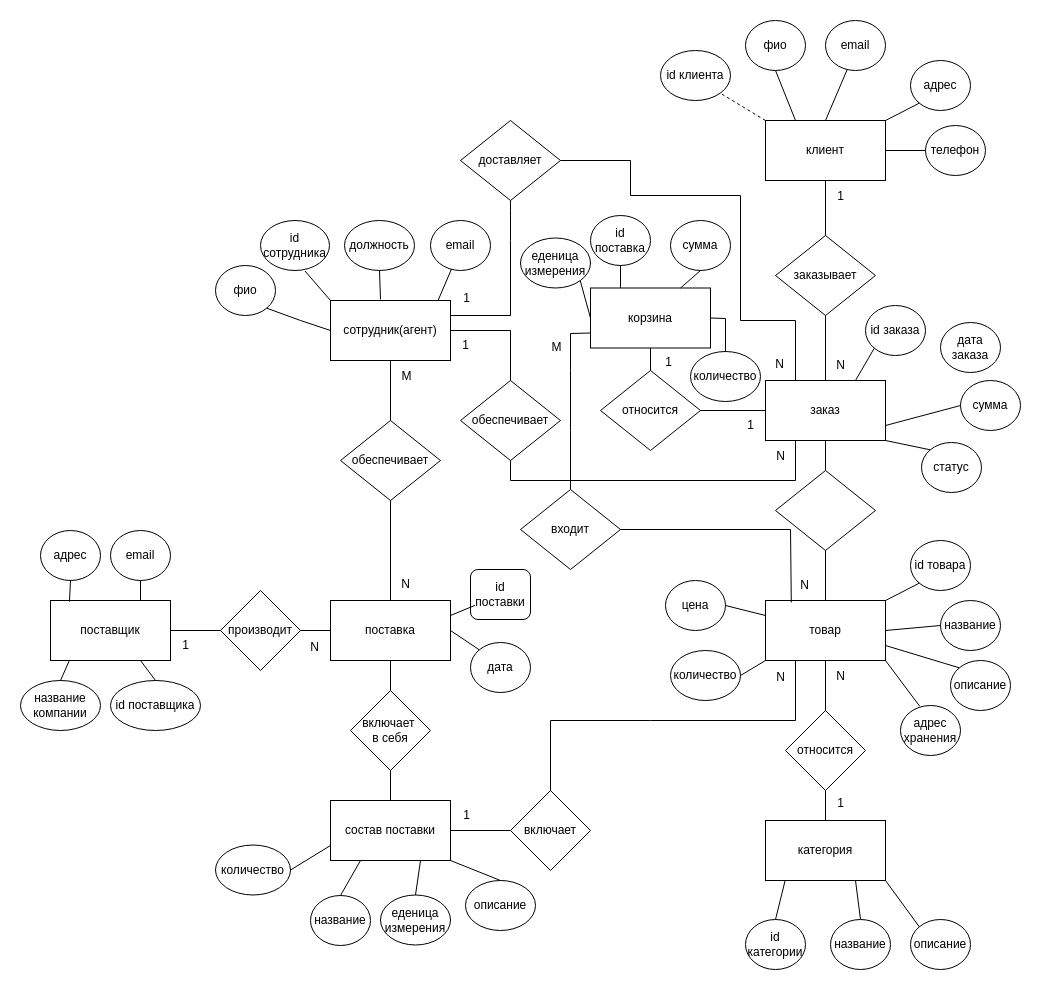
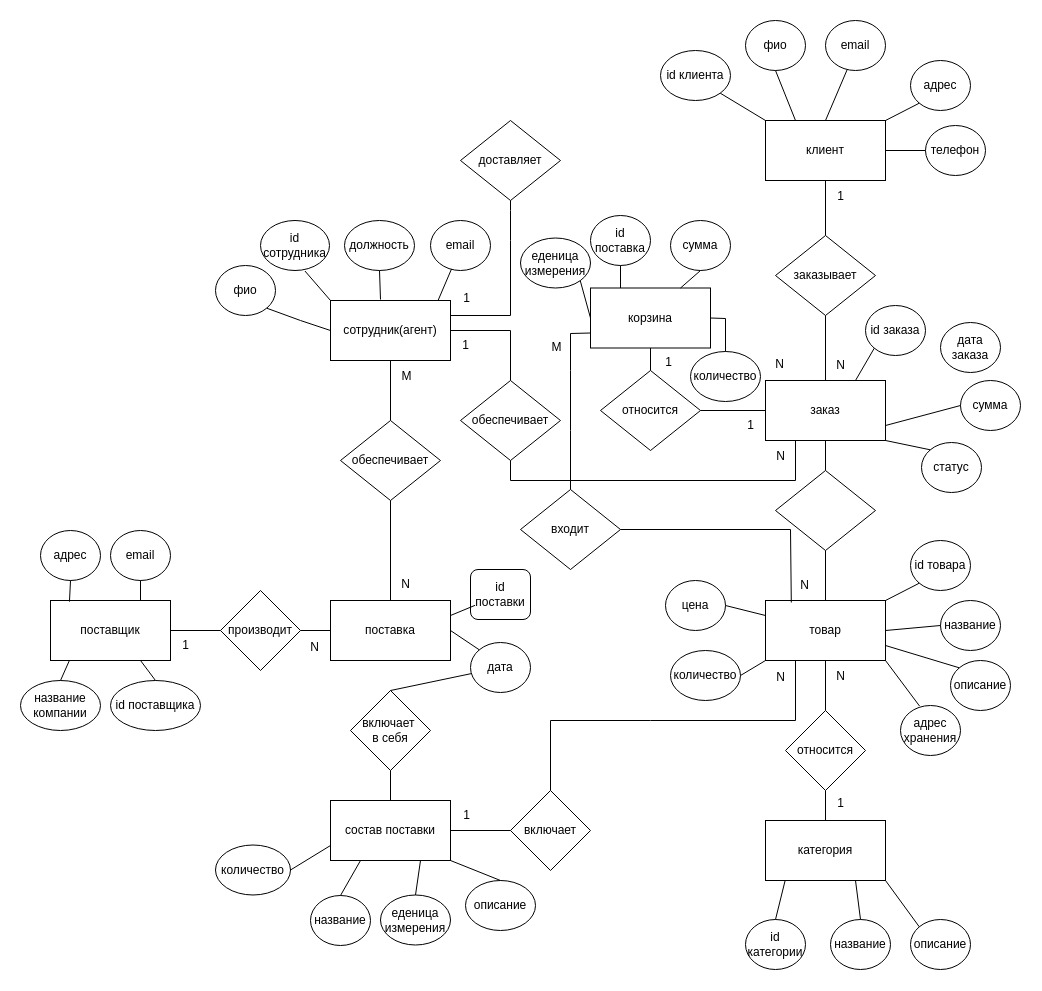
- <mxCell id="88" value="" style="endArrow=none;html=1;rounded=0;exitX=0;exitY=0;exitDx=0;exitDy=0;entryX=1;entryY=1;entryDx=0;entryDy=0;dashed=1;" parent="1" source="34" target="47" edge="1"><mxGeometry width="50" height="50" relative="1" as="geometry"><mxPoint x="735" y="110" as="sourcePoint" /><mxPoint x="785" y="60" as="targetPoint" /></mxGeometry></mxCell>
+ <mxCell id="88" value="" style="endArrow=none;html=1;rounded=0;exitX=0;exitY=0;exitDx=0;exitDy=0;entryX=1;entryY=1;entryDx=0;entryDy=0;" parent="1" source="34" target="47" edge="1"><mxGeometry width="50" height="50" relative="1" as="geometry"><mxPoint x="735" y="110" as="sourcePoint" /><mxPoint x="785" y="60" as="targetPoint" /></mxGeometry></mxCell>
- <mxCell id="105" value="" style="endArrow=none;html=1;rounded=0;exitX=1;exitY=0.5;exitDx=0;exitDy=0;entryX=0.25;entryY=0;entryDx=0;entryDy=0;" parent="1" source="103" target="33" edge="1"><mxGeometry width="50" height="50" relative="1" as="geometry"><mxPoint x="660" y="180" as="sourcePoint" /><mxPoint x="740" y="200" as="targetPoint" /><Array as="points"><mxPoint x="630" y="160" /><mxPoint x="630" y="195" /><mxPoint x="740" y="195" /><mxPoint x="740" y="320" /><mxPoint x="795" y="320" /></Array></mxGeometry></mxCell>
- <mxCell id="63" value="" style="endArrow=none;html=1;rounded=0;exitX=0.5;exitY=0;exitDx=0;exitDy=0;entryX=0.5;entryY=1;entryDx=0;entryDy=0;" parent="1" source="12" target="3" edge="1"><mxGeometry width="50" height="50" relative="1" as="geometry"><mxPoint x="390" y="680" as="sourcePoint" /><mxPoint x="440" y="630" as="targetPoint" /></mxGeometry></mxCell>
+ <mxCell id="63" value="" style="endArrow=none;html=1;rounded=0;exitX=0.5;exitY=0;exitDx=0;exitDy=0;" parent="1" source="12" target="131" edge="1"><mxGeometry width="50" height="50" relative="1" as="geometry"><mxPoint x="390" y="680" as="sourcePoint" /><mxPoint x="440" y="630" as="targetPoint" /></mxGeometry></mxCell>
